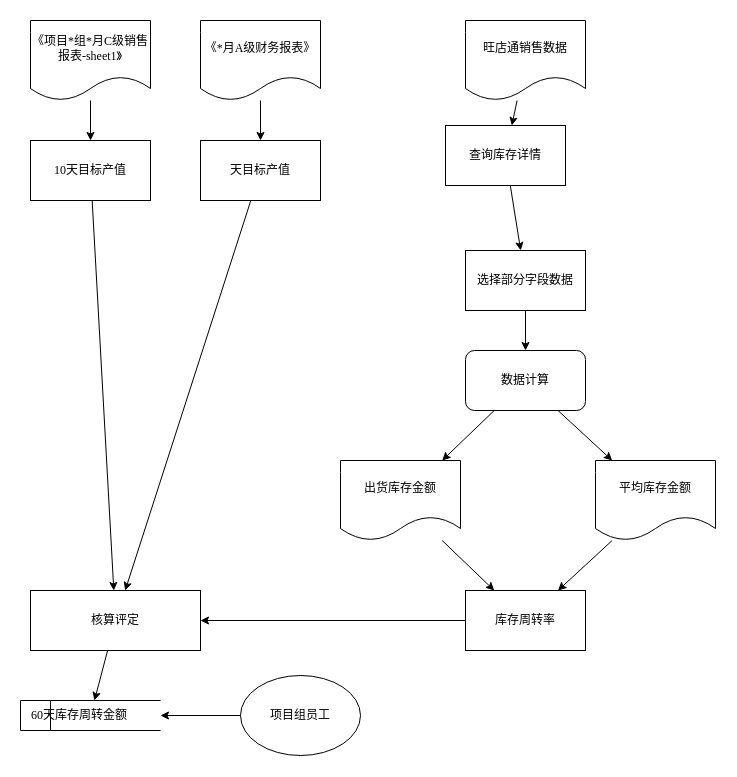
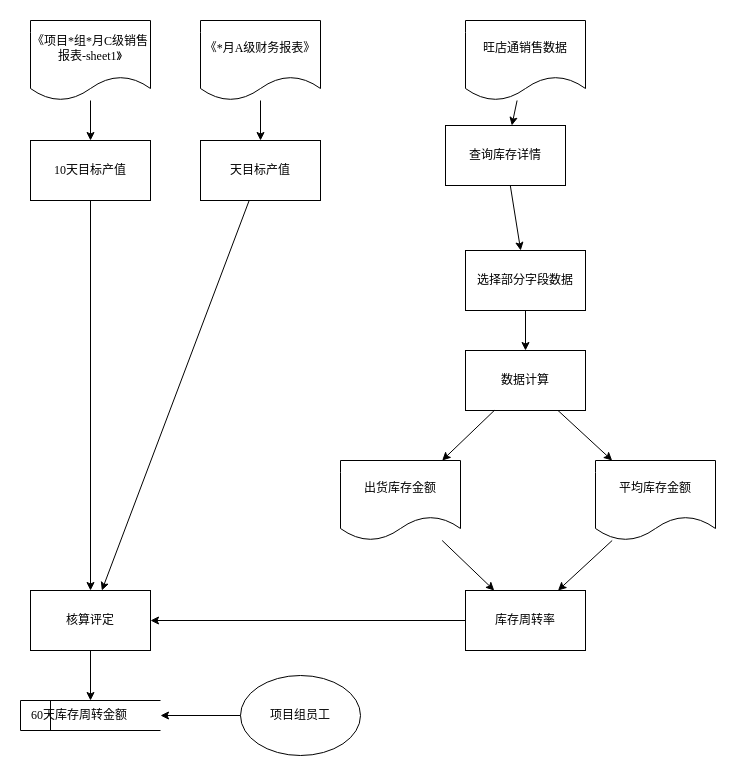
- <mxCell id="14" value="数据计算" style="whiteSpace=wrap;html=1;fontFamily=宋体;rounded=1;" vertex="1" parent="1"><mxGeometry x="465" y="350" width="120" height="60" as="geometry" /></mxCell>
+ <mxCell id="14" value="数据计算" style="whiteSpace=wrap;html=1;fontFamily=宋体;" vertex="1" parent="1"><mxGeometry x="465" y="350" width="120" height="60" as="geometry" /></mxCell>
- <mxCell id="26" value="核算评定&lt;br&gt;" style="rounded=0;whiteSpace=wrap;html=1;fontFamily=宋体;" vertex="1" parent="1"><mxGeometry x="30" y="590" width="170" height="60" as="geometry" /></mxCell>
+ <mxCell id="26" value="核算评定&lt;br&gt;" style="rounded=0;whiteSpace=wrap;html=1;fontFamily=宋体;" vertex="1" parent="1"><mxGeometry x="30" y="590" width="120" height="60" as="geometry" /></mxCell>
